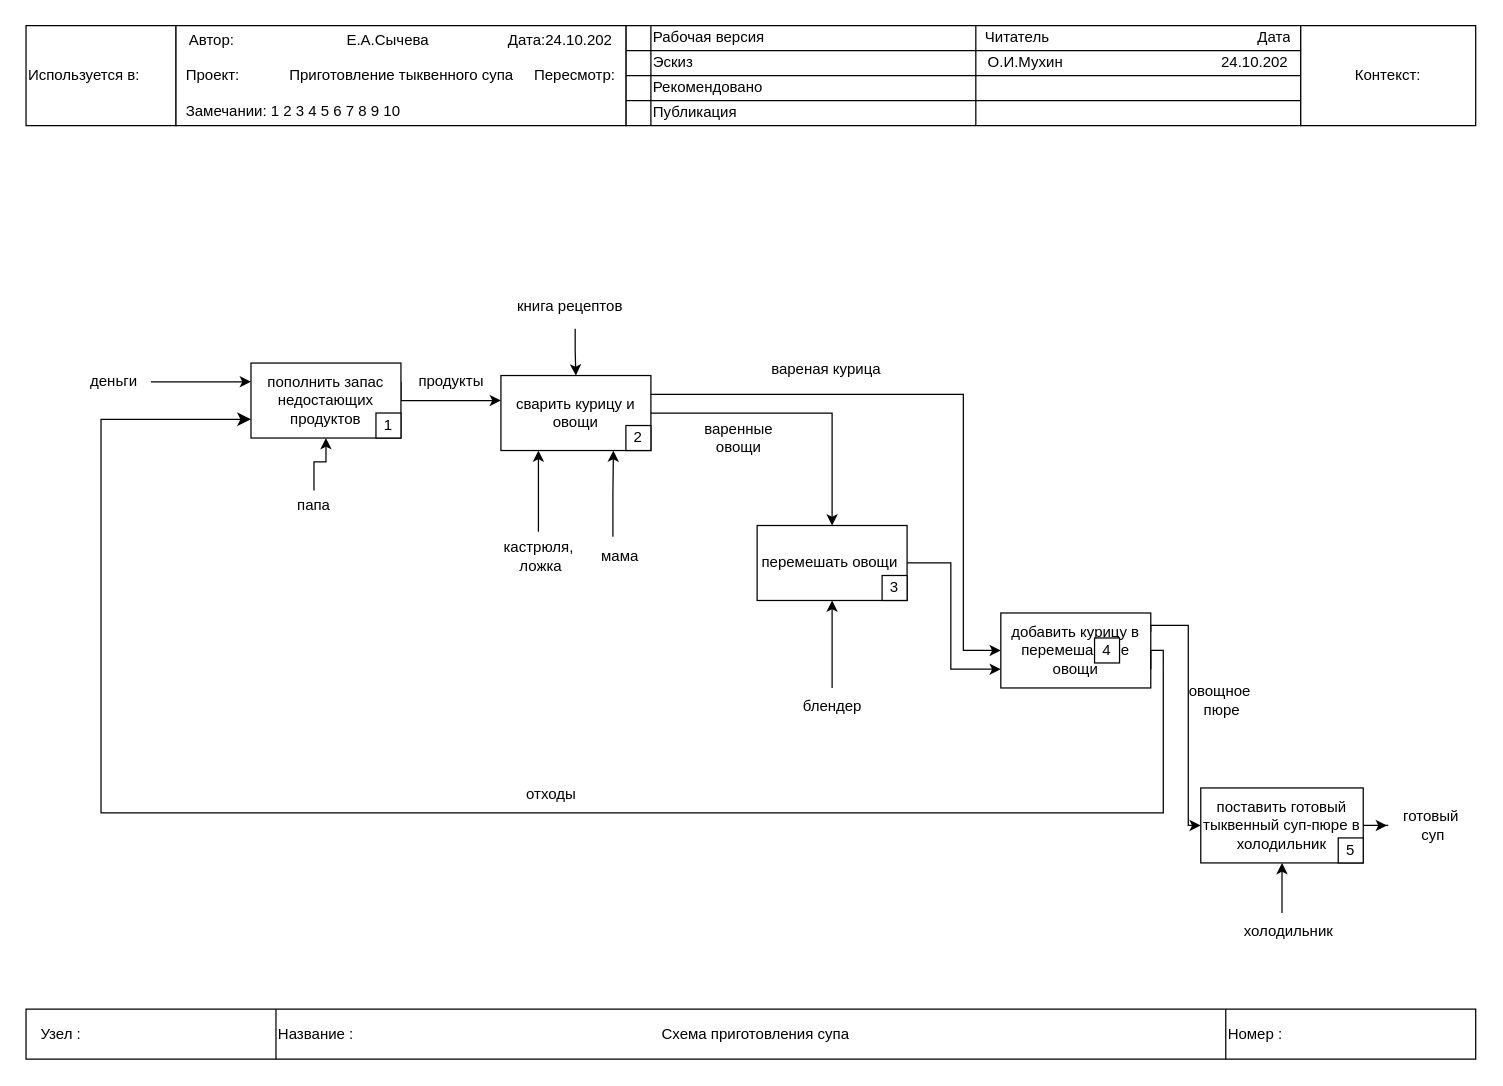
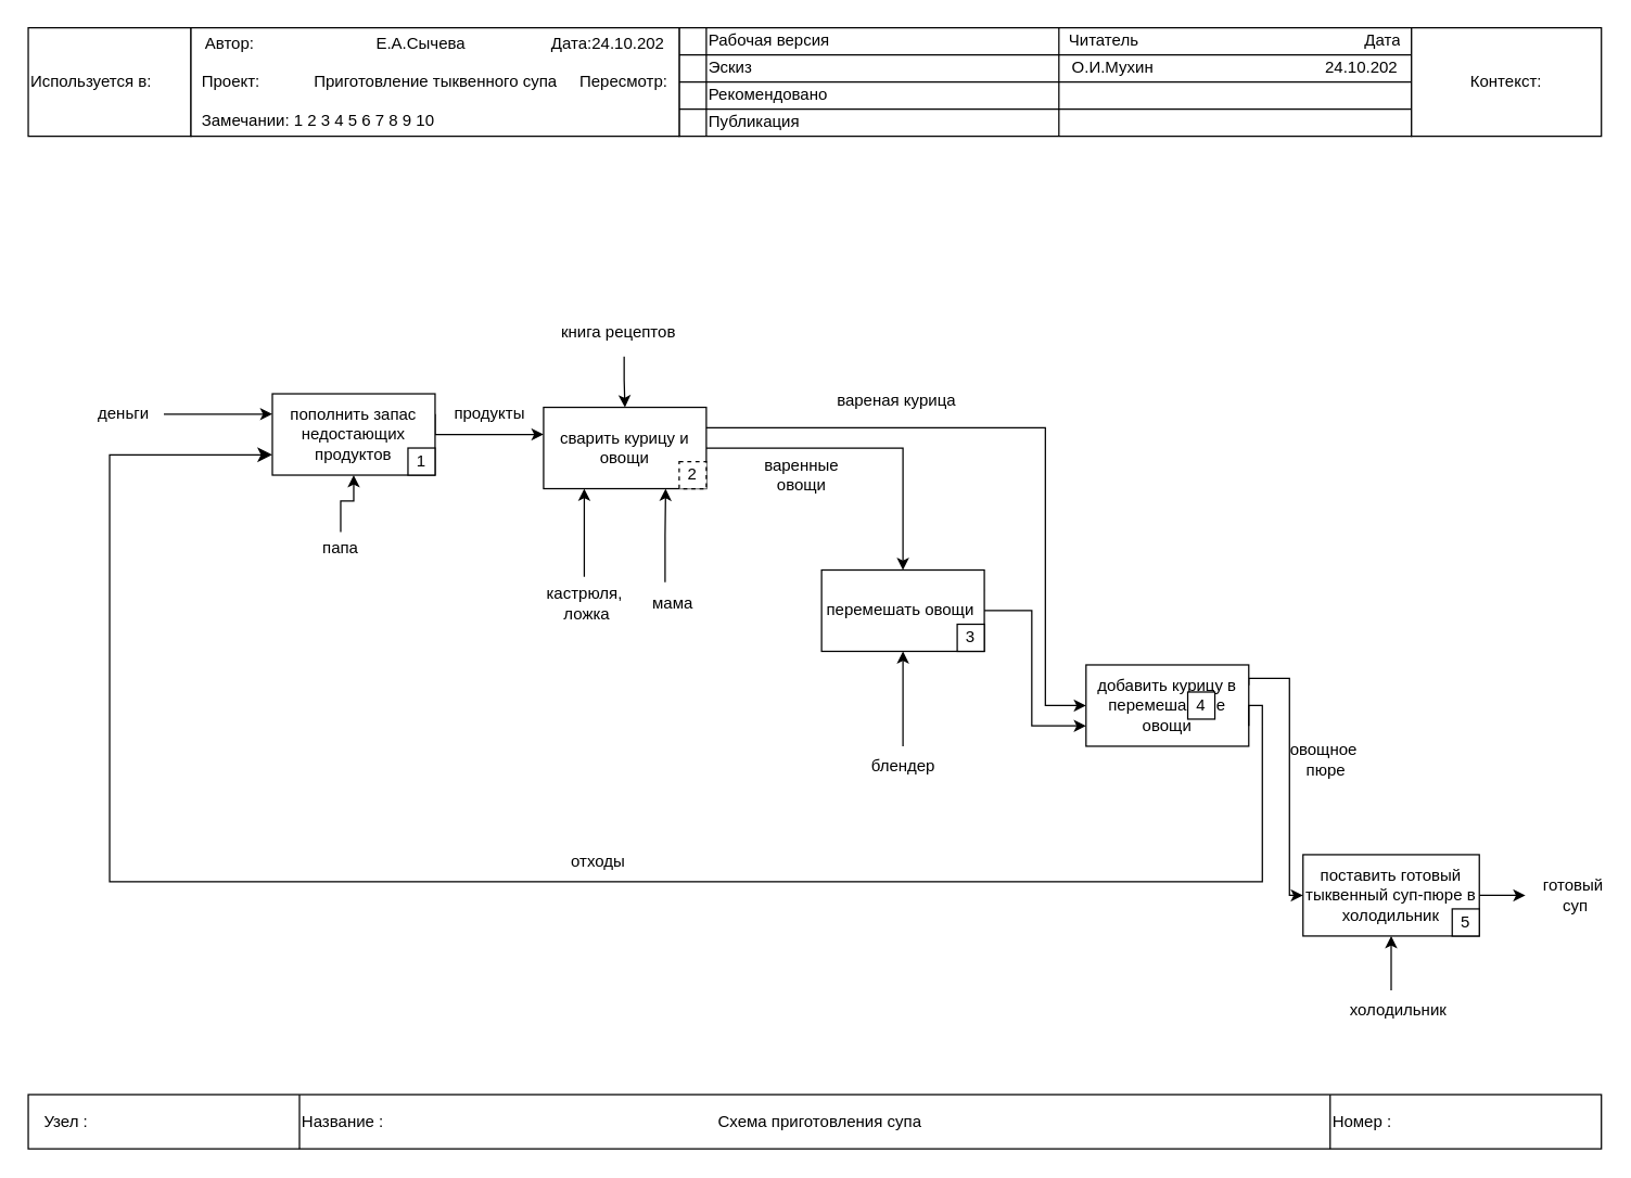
- <mxCell id="35" value="2" style="whiteSpace=wrap;html=1;aspect=fixed;" vertex="1" parent="1"><mxGeometry x="500" y="340" width="20" height="20" as="geometry" /></mxCell>
+ <mxCell id="35" value="2" style="whiteSpace=wrap;html=1;aspect=fixed;dashed=1;" vertex="1" parent="1"><mxGeometry x="500" y="340" width="20" height="20" as="geometry" /></mxCell>
- <mxCell id="27" value="готовый&lt;br&gt;&amp;nbsp;суп" style="text;html=1;align=center;verticalAlign=middle;resizable=0;points=[];autosize=1;strokeColor=none;fillColor=none;labelBackgroundColor=none;rounded=0;" vertex="1" parent="1"><mxGeometry x="1109" y="640" width="70" height="40" as="geometry" /></mxCell>
+ <mxCell id="27" value="готовый&lt;br&gt;&amp;nbsp;суп" style="text;html=1;align=center;verticalAlign=middle;resizable=0;points=[];autosize=1;strokeColor=none;fillColor=none;labelBackgroundColor=none;rounded=0;" vertex="1" parent="1"><mxGeometry x="1124" y="640" width="70" height="40" as="geometry" /></mxCell>
